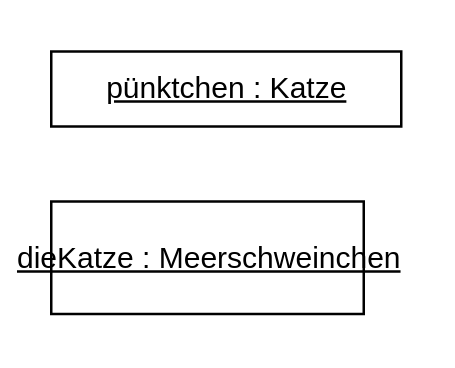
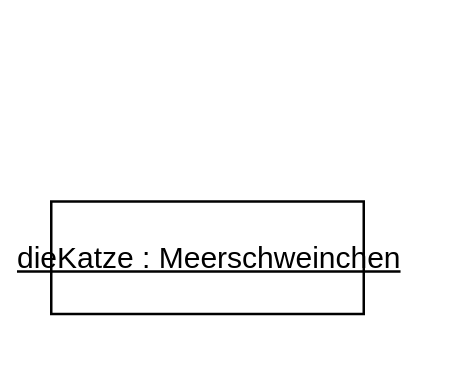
- <mxCell id="2" value="pünktchen : Katze" style="html=1;fontStyle=4" parent="1" vertex="1"><mxGeometry x="20" y="20" width="140" height="30" as="geometry" /></mxCell>
